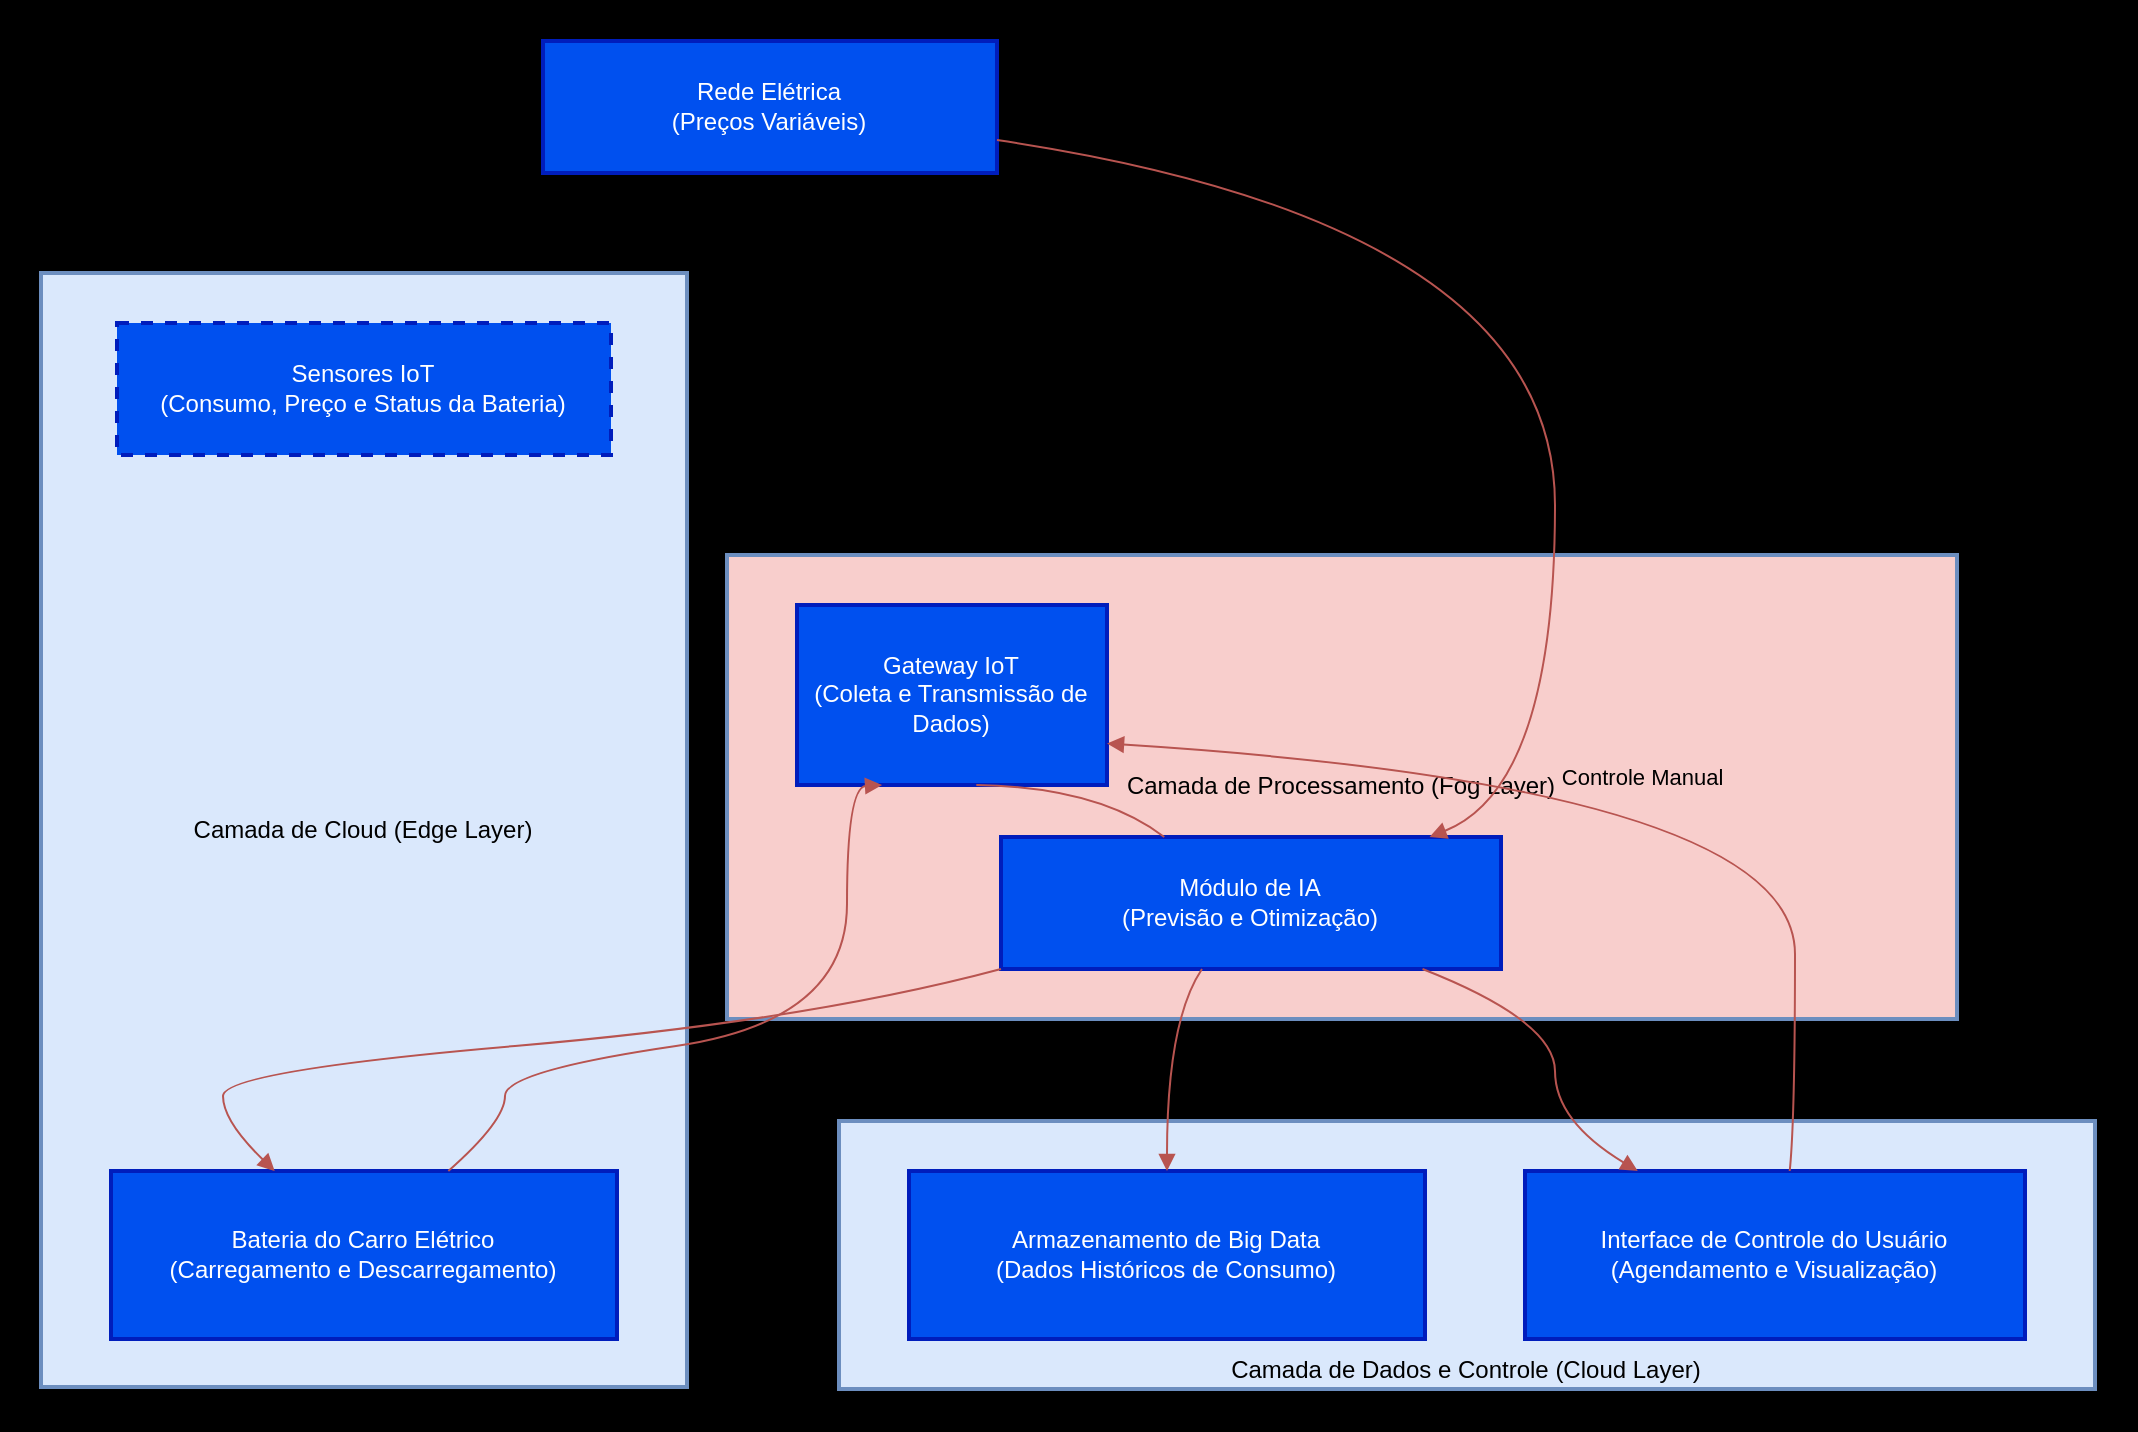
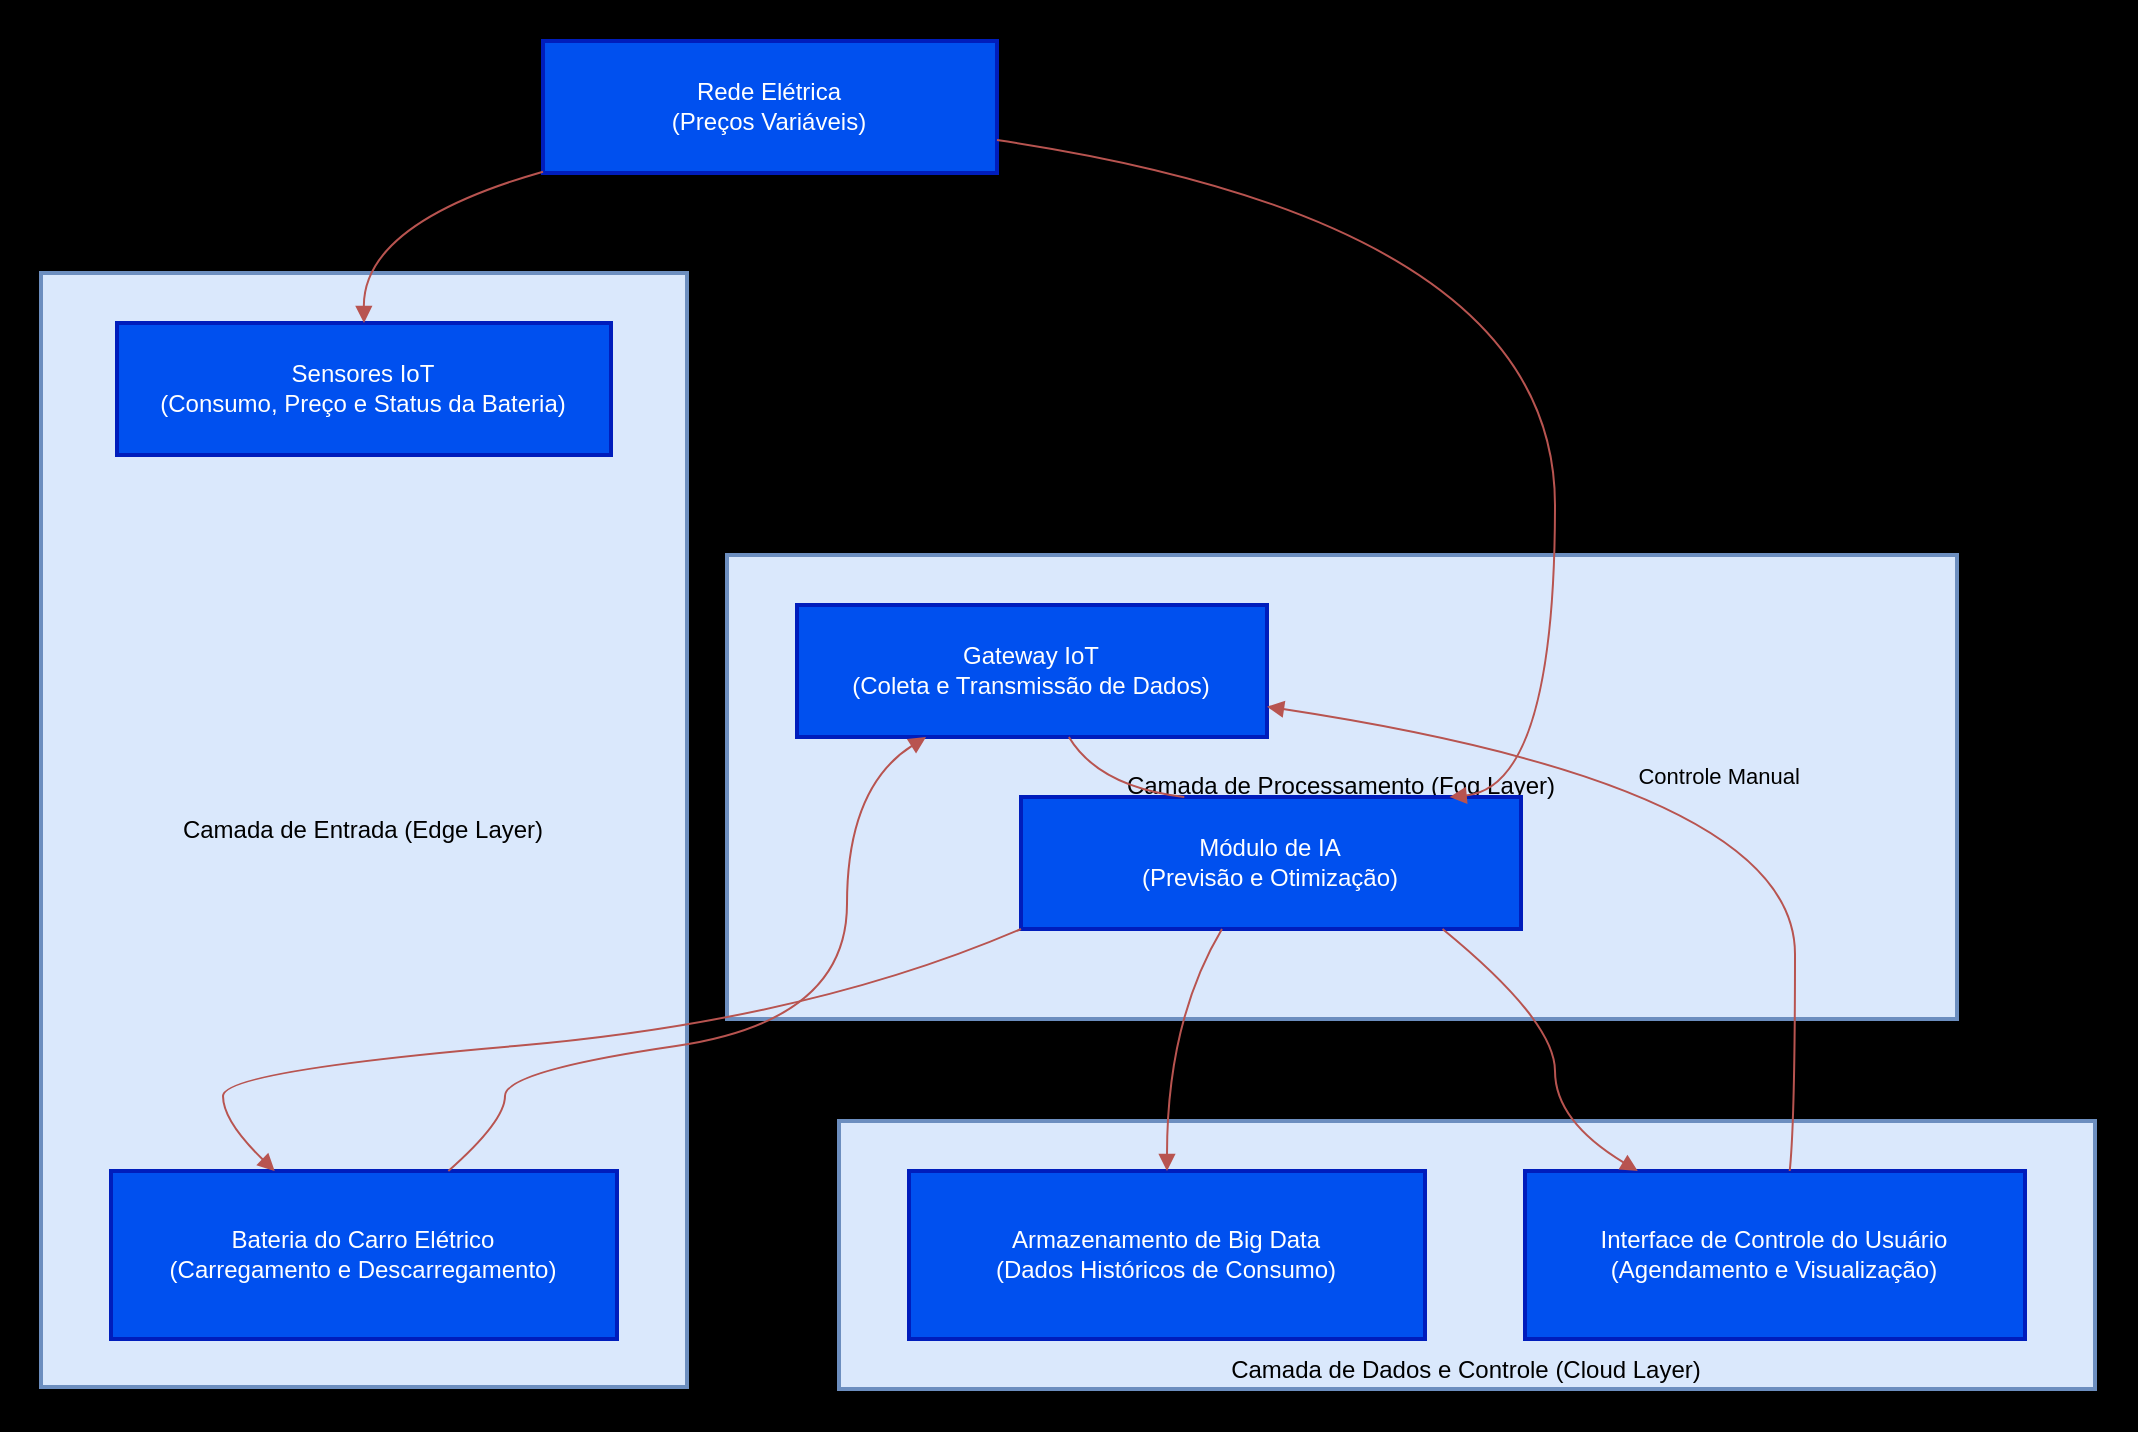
+ <mxCell id="17" value="" style="curved=1;startArrow=none;endArrow=block;exitX=0;exitY=0.99;entryX=0.5;entryY=0;rounded=0;fillColor=#f8cecc;strokeColor=#b85450;" edge="1" parent="1" source="11" target="5"><mxGeometry relative="1" as="geometry"><Array as="points"><mxPoint x="181" y="111" /></Array></mxGeometry></mxCell>
- <mxCell id="5" value="Sensores IoT&#10; (Consumo, Preço e Status da Bateria)" style="whiteSpace=wrap;strokeWidth=2;fillColor=#0050ef;strokeColor=#001DBC;fontColor=#ffffff;dashed=1;" vertex="1" parent="1"><mxGeometry x="58" y="161" width="247" height="66" as="geometry" /></mxCell>
+ <mxCell id="5" value="Sensores IoT&#10; (Consumo, Preço e Status da Bateria)" style="whiteSpace=wrap;strokeWidth=2;fillColor=#0050ef;strokeColor=#001DBC;fontColor=#ffffff;" vertex="1" parent="1"><mxGeometry x="58" y="161" width="247" height="66" as="geometry" /></mxCell>
- <mxCell id="7" value="Gateway IoT&#10; (Coleta e Transmissão de Dados)" style="whiteSpace=wrap;strokeWidth=2;fillColor=#0050ef;fontColor=#ffffff;strokeColor=#001DBC;" vertex="1" parent="1"><mxGeometry x="398" y="302" width="155" height="90" as="geometry" /></mxCell>
+ <mxCell id="7" value="Gateway IoT&#10; (Coleta e Transmissão de Dados)" style="whiteSpace=wrap;strokeWidth=2;fillColor=#0050ef;fontColor=#ffffff;strokeColor=#001DBC;" vertex="1" parent="1"><mxGeometry x="398" y="302" width="235" height="66" as="geometry" /></mxCell>
- <mxCell id="3" value="Camada de Processamento (Fog Layer)" style="whiteSpace=wrap;strokeWidth=2;fillColor=#f8cecc;strokeColor=#6c8ebf;" vertex="1" parent="1"><mxGeometry x="363" y="277" width="615" height="232" as="geometry" /></mxCell>
+ <mxCell id="3" value="Camada de Processamento (Fog Layer)" style="whiteSpace=wrap;strokeWidth=2;fillColor=#dae8fc;strokeColor=#6c8ebf;" vertex="1" parent="1"><mxGeometry x="363" y="277" width="615" height="232" as="geometry" /></mxCell>
- <mxCell id="4" value="Camada de Cloud (Edge Layer)" style="whiteSpace=wrap;strokeWidth=2;labelBackgroundColor=none;fillColor=#dae8fc;strokeColor=#6c8ebf;" vertex="1" parent="1"><mxGeometry x="20" y="136" width="323" height="557" as="geometry" /></mxCell>
+ <mxCell id="4" value="Camada de Entrada (Edge Layer)" style="whiteSpace=wrap;strokeWidth=2;labelBackgroundColor=none;fillColor=#dae8fc;strokeColor=#6c8ebf;" vertex="1" parent="1"><mxGeometry x="20" y="136" width="323" height="557" as="geometry" /></mxCell>
- <mxCell id="8" value="Módulo de IA&#10; (Previsão e Otimização)" style="whiteSpace=wrap;strokeWidth=2;fillColor=#0050ef;fontColor=#ffffff;strokeColor=#001DBC;" vertex="1" parent="1"><mxGeometry x="500" y="418" width="250" height="66" as="geometry" /></mxCell>
+ <mxCell id="8" value="Módulo de IA&#10; (Previsão e Otimização)" style="whiteSpace=wrap;strokeWidth=2;fillColor=#0050ef;fontColor=#ffffff;strokeColor=#001DBC;" vertex="1" parent="1"><mxGeometry x="510" y="398" width="250" height="66" as="geometry" /></mxCell>
